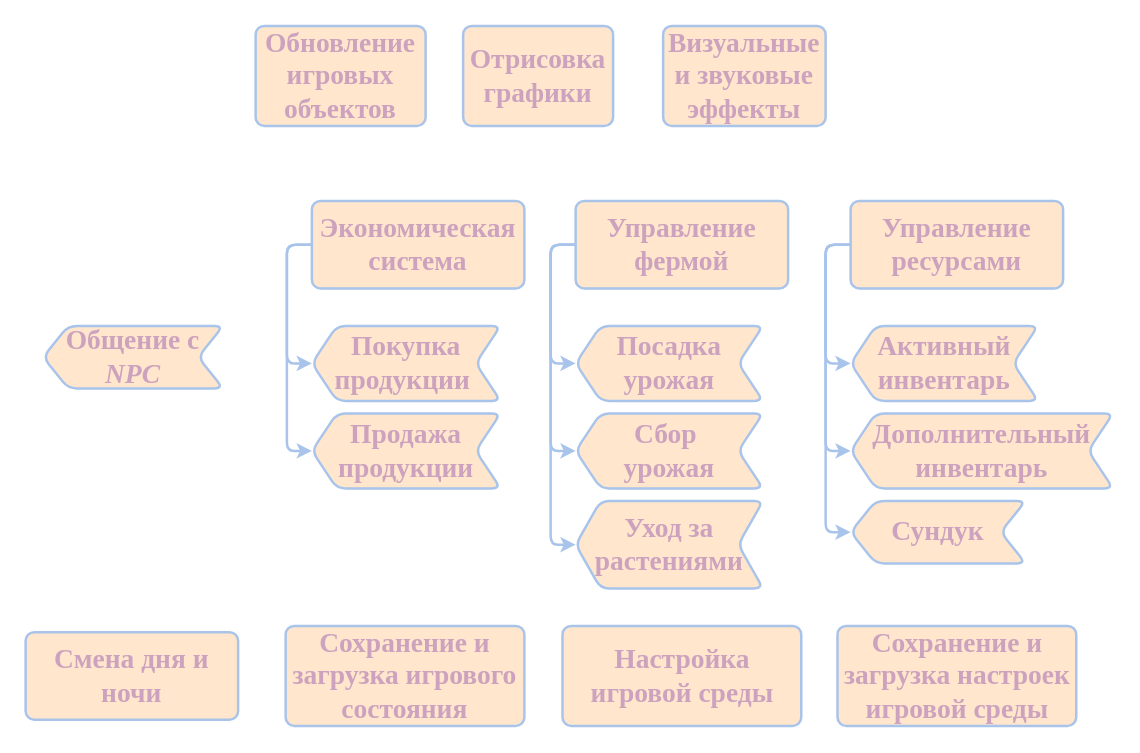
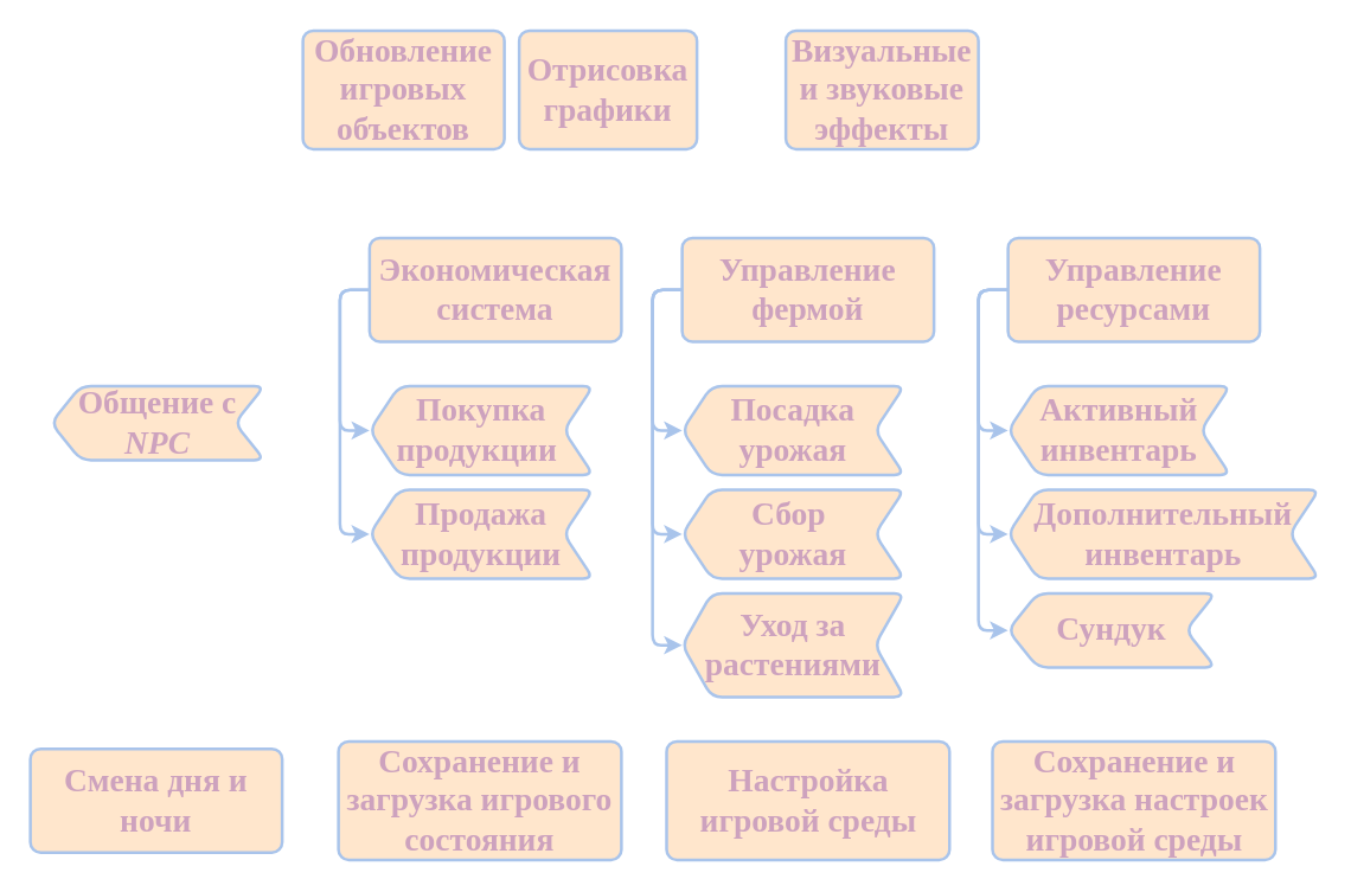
- <mxCell id="3" value="&lt;span style=&quot;font-style: normal;&quot;&gt;Отрисовка графики&lt;/span&gt;" style="rounded=1;whiteSpace=wrap;html=1;absoluteArcSize=1;arcSize=14;strokeWidth=2;fillColor=#ffe6cc;strokeColor=#A9C4EB;fontSize=22;align=center;verticalAlign=middle;fontFamily=Times New Roman;fontStyle=3;fontColor=#CDA2BE;" vertex="1" parent="1"><mxGeometry x="370" y="20" width="120" height="80" as="geometry" /></mxCell>
+ <mxCell id="3" value="&lt;span style=&quot;font-style: normal;&quot;&gt;Отрисовка графики&lt;/span&gt;" style="rounded=1;whiteSpace=wrap;html=1;absoluteArcSize=1;arcSize=14;strokeWidth=2;fillColor=#ffe6cc;strokeColor=#A9C4EB;fontSize=22;align=center;verticalAlign=middle;fontFamily=Times New Roman;fontStyle=3;fontColor=#CDA2BE;" vertex="1" parent="1"><mxGeometry x="350" y="20" width="120" height="80" as="geometry" /></mxCell>
